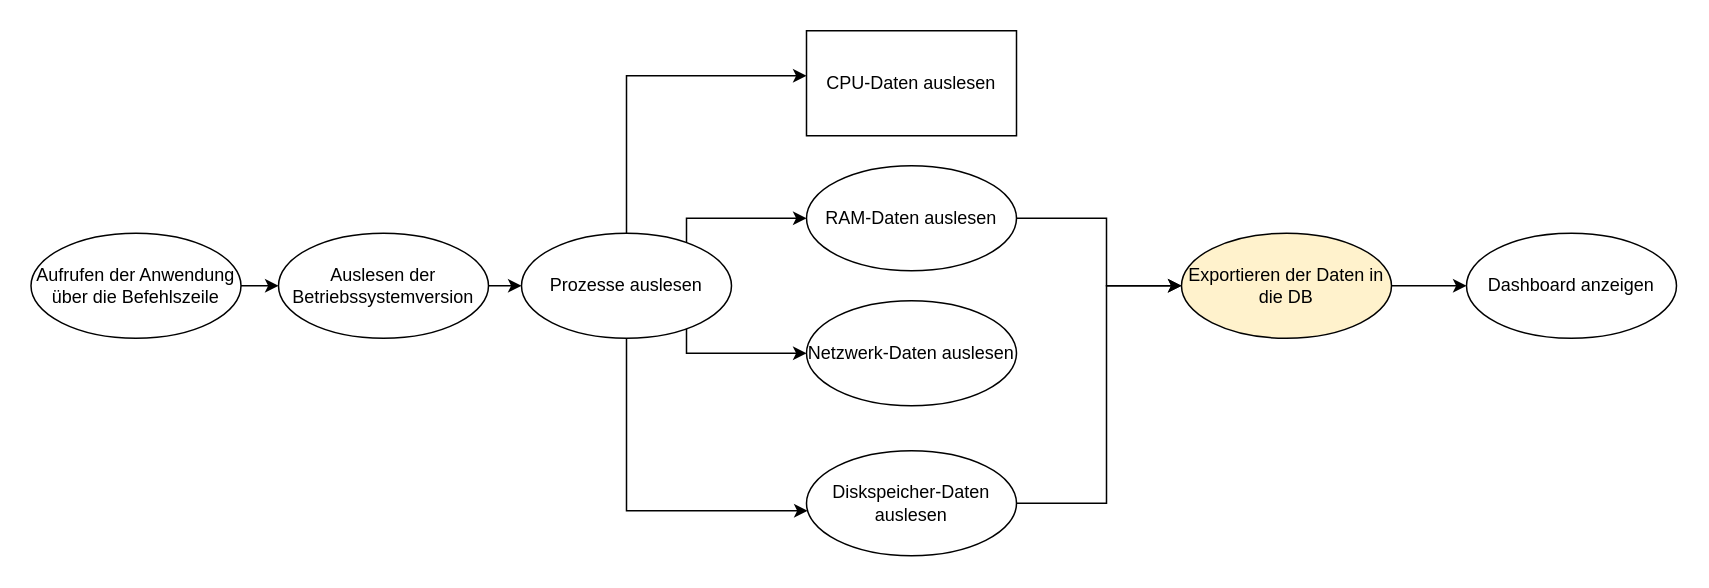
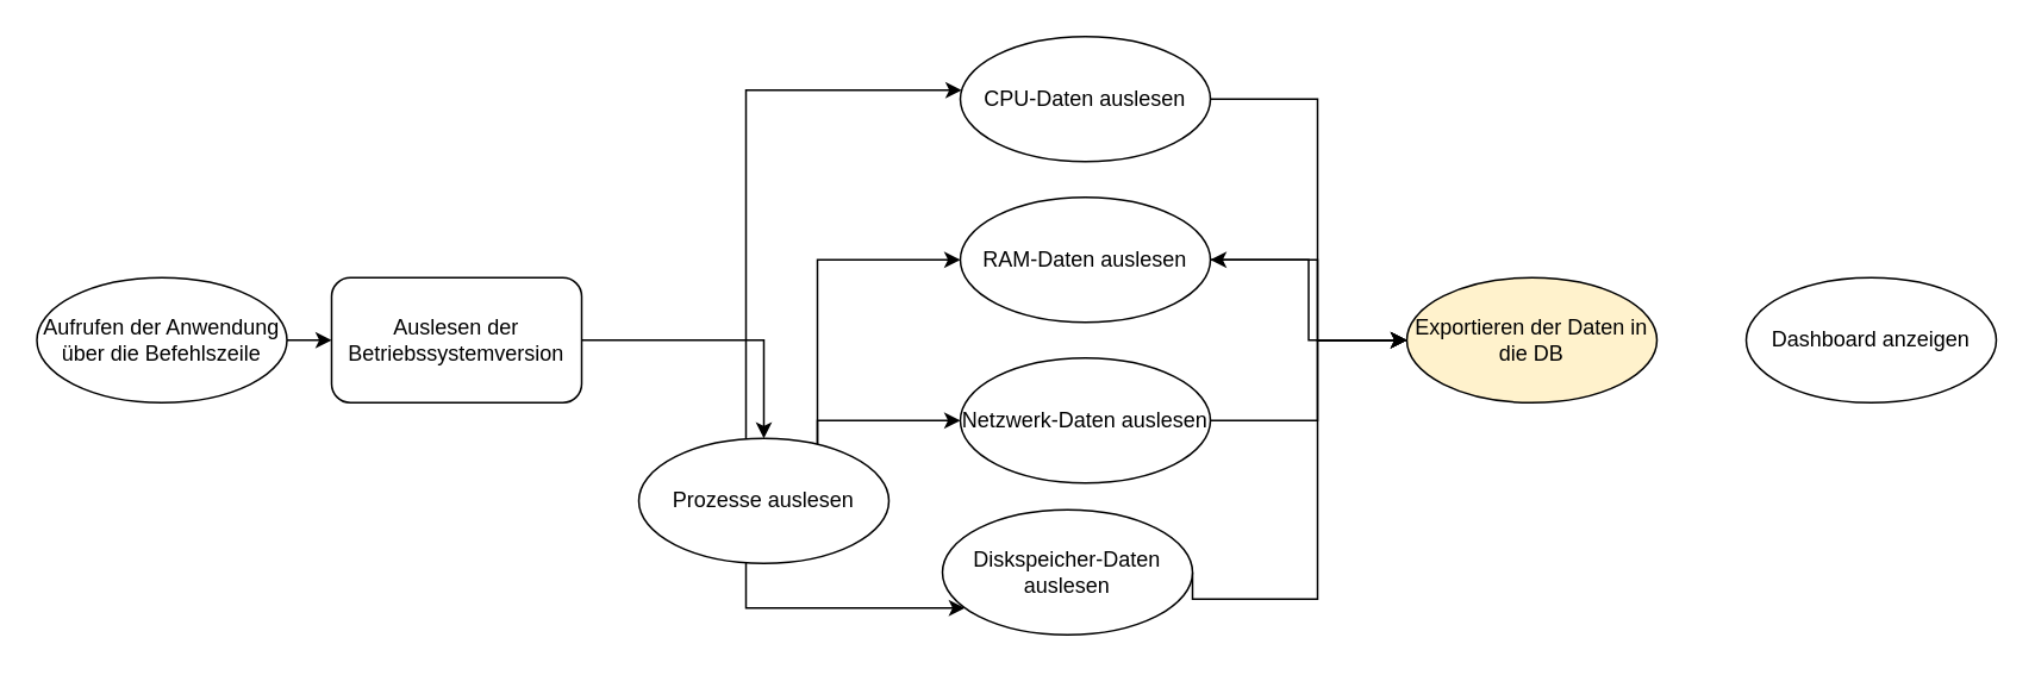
- <mxCell id="10" value="CPU-Daten auslesen" style="whiteSpace=wrap;html=1;rounded=0;" vertex="1" parent="1"><mxGeometry x="537" y="20" width="140" height="70" as="geometry" /></mxCell>
+ <mxCell id="10" value="CPU-Daten auslesen" style="ellipse;whiteSpace=wrap;html=1;" vertex="1" parent="1"><mxGeometry x="537" y="20" width="140" height="70" as="geometry" /></mxCell>
+ <mxCell id="9" style="edgeStyle=orthogonalEdgeStyle;rounded=0;orthogonalLoop=1;jettySize=auto;html=1;exitX=1;exitY=0.5;exitDx=0;exitDy=0;entryX=0;entryY=0.5;entryDx=0;entryDy=0;" edge="1" parent="1" source="10" target="20"><mxGeometry relative="1" as="geometry"><Array as="points"><mxPoint x="737" y="55" /><mxPoint x="737" y="190" /></Array></mxGeometry></mxCell>
- <mxCell id="18" value="Auslesen der Betriebssystemversion" style="ellipse;whiteSpace=wrap;html=1;" vertex="1" parent="1"><mxGeometry x="185" y="155" width="140" height="70" as="geometry" /></mxCell>
+ <mxCell id="18" value="Auslesen der Betriebssystemversion" style="whiteSpace=wrap;html=1;rounded=1;" vertex="1" parent="1"><mxGeometry x="185" y="155" width="140" height="70" as="geometry" /></mxCell>
- <mxCell id="8" value="Prozesse auslesen" style="ellipse;whiteSpace=wrap;html=1;" vertex="1" parent="1"><mxGeometry x="347" y="155" width="140" height="70" as="geometry" /></mxCell>
+ <mxCell id="8" value="Prozesse auslesen" style="ellipse;whiteSpace=wrap;html=1;" vertex="1" parent="1"><mxGeometry x="357" y="245" width="140" height="70" as="geometry" /></mxCell>
- <mxCell id="19" value="" style="edgeStyle=orthogonalEdgeStyle;rounded=0;orthogonalLoop=1;jettySize=auto;html=1;" edge="1" parent="1" source="20" target="21"><mxGeometry relative="1" as="geometry" /></mxCell>
+ <mxCell id="19" value="" style="edgeStyle=orthogonalEdgeStyle;rounded=0;orthogonalLoop=1;jettySize=auto;html=1;" edge="1" parent="1" source="20" target="12"><mxGeometry relative="1" as="geometry" /></mxCell>
+ <mxCell id="15" style="edgeStyle=orthogonalEdgeStyle;rounded=0;orthogonalLoop=1;jettySize=auto;html=1;exitX=1;exitY=0.5;exitDx=0;exitDy=0;entryX=0;entryY=0.5;entryDx=0;entryDy=0;" edge="1" parent="1" source="16" target="20"><mxGeometry relative="1" as="geometry"><Array as="points"><mxPoint x="737" y="235" /><mxPoint x="737" y="190" /></Array></mxGeometry></mxCell>
- <mxCell id="14" value="Diskspeicher-Daten auslesen" style="ellipse;whiteSpace=wrap;html=1;" vertex="1" parent="1"><mxGeometry x="537" y="300" width="140" height="70" as="geometry" /></mxCell>
+ <mxCell id="14" value="Diskspeicher-Daten auslesen" style="ellipse;whiteSpace=wrap;html=1;" vertex="1" parent="1"><mxGeometry x="527" y="285" width="140" height="70" as="geometry" /></mxCell>
